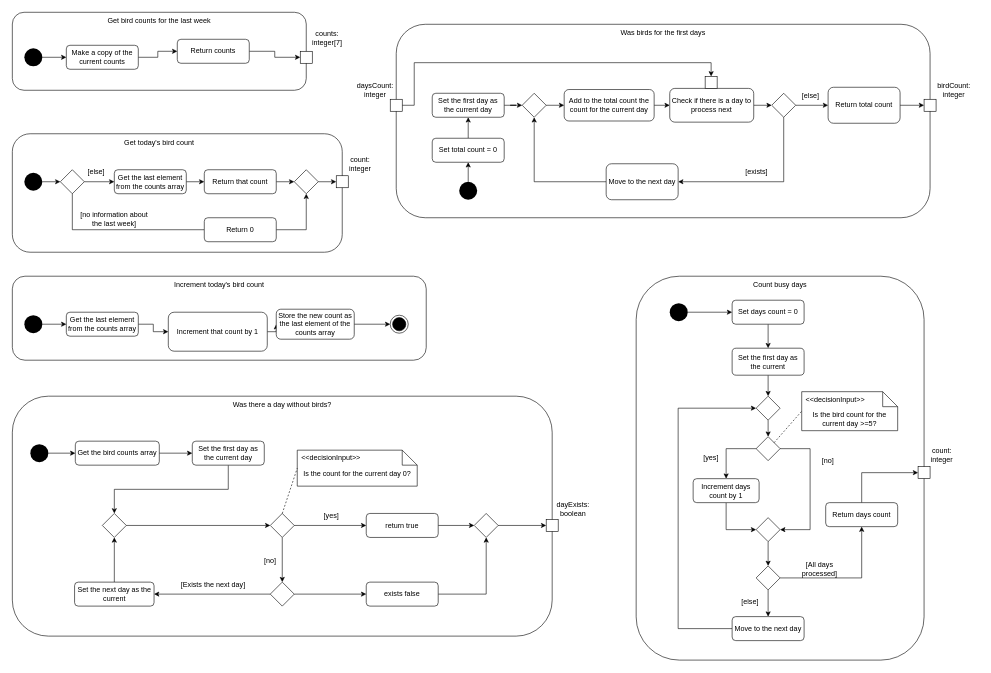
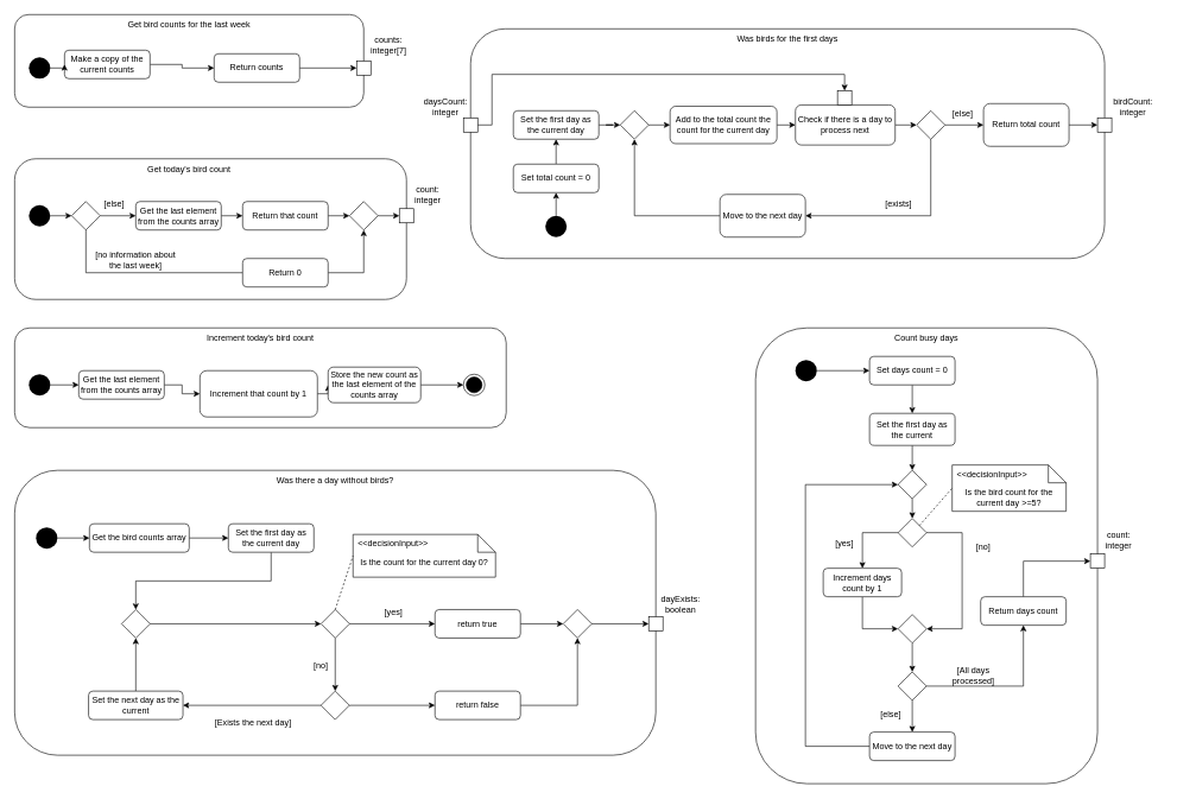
- <mxCell id="9" value="Return counts" style="rounded=1;whiteSpace=wrap;html=1;" vertex="1" parent="1"><mxGeometry x="295" y="65" width="120" height="40" as="geometry" /></mxCell>
+ <mxCell id="9" value="Return counts" style="rounded=1;whiteSpace=wrap;html=1;" vertex="1" parent="1"><mxGeometry x="300" y="75" width="120" height="40" as="geometry" /></mxCell>
- <mxCell id="5" value="Make a copy of the current counts" style="rounded=1;whiteSpace=wrap;html=1;" vertex="1" parent="1"><mxGeometry x="110" y="75" width="120" height="40" as="geometry" /></mxCell>
+ <mxCell id="5" value="Make a copy of the current counts" style="rounded=1;whiteSpace=wrap;html=1;" vertex="1" parent="1"><mxGeometry x="90" y="70" width="120" height="40" as="geometry" /></mxCell>
- <mxCell id="61" value="[Exists the next day]" style="text;html=1;strokeColor=none;fillColor=none;align=center;verticalAlign=middle;whiteSpace=wrap;rounded=0;" vertex="1" parent="1"><mxGeometry x="290" y="960" width="130" height="30" as="geometry" /></mxCell>
+ <mxCell id="61" value="[Exists the next day]" style="text;html=1;strokeColor=none;fillColor=none;align=center;verticalAlign=middle;whiteSpace=wrap;rounded=0;" vertex="1" parent="1"><mxGeometry x="290" y="1000" width="130" height="30" as="geometry" /></mxCell>
- <mxCell id="60" value="exists false" style="rounded=1;whiteSpace=wrap;html=1;" vertex="1" parent="1"><mxGeometry x="610" y="970" width="120" height="40" as="geometry" /></mxCell>
+ <mxCell id="60" value="return false" style="rounded=1;whiteSpace=wrap;html=1;" vertex="1" parent="1"><mxGeometry x="610" y="970" width="120" height="40" as="geometry" /></mxCell>
